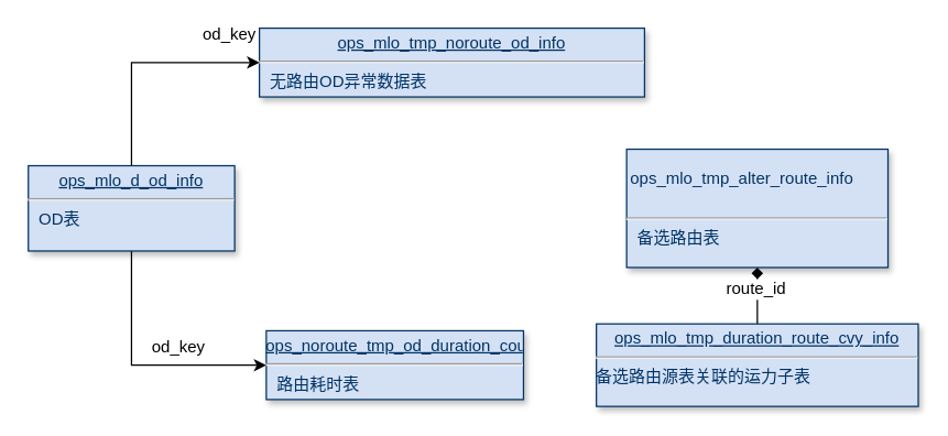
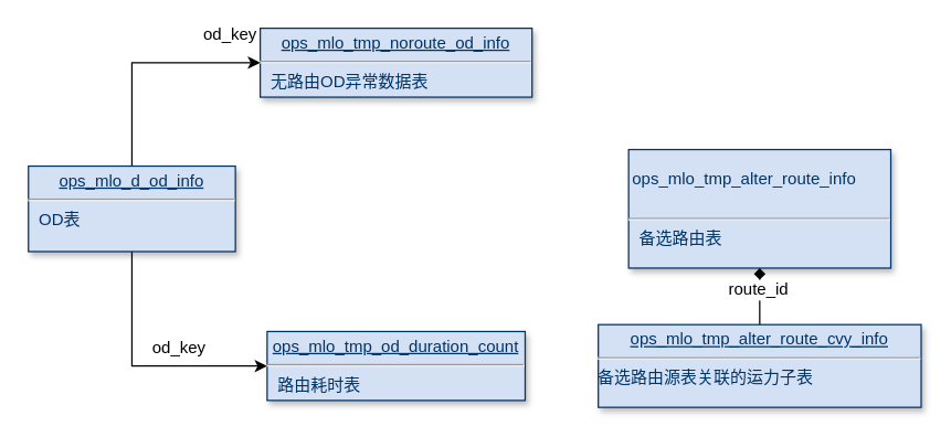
- <mxCell id="11" value="&lt;p style=&quot;margin: 0px ; margin-top: 4px ; text-align: center ; text-decoration: underline&quot;&gt;&lt;span lang=&quot;EN-US&quot;&gt;ops_mlo_tmp_noroute_od_info&lt;/span&gt;&lt;br&gt;&lt;/p&gt;&lt;hr&gt;&lt;p style=&quot;margin: 0px ; margin-left: 8px&quot;&gt;&lt;span&gt;无路由&lt;span lang=&quot;EN-US&quot;&gt;OD&lt;/span&gt;异常数据表&lt;/span&gt;&lt;br&gt;&lt;/p&gt;" style="verticalAlign=top;align=left;overflow=fill;fontSize=12;fontFamily=Helvetica;html=1;strokeColor=#003366;shadow=1;fillColor=#D4E1F5;fontColor=#003366" vertex="1" parent="1"><mxGeometry x="188" y="20" width="280" height="50" as="geometry" /></mxCell>
+ <mxCell id="11" value="&lt;p style=&quot;margin: 0px ; margin-top: 4px ; text-align: center ; text-decoration: underline&quot;&gt;&lt;span lang=&quot;EN-US&quot;&gt;ops_mlo_tmp_noroute_od_info&lt;/span&gt;&lt;br&gt;&lt;/p&gt;&lt;hr&gt;&lt;p style=&quot;margin: 0px ; margin-left: 8px&quot;&gt;&lt;span&gt;无路由&lt;span lang=&quot;EN-US&quot;&gt;OD&lt;/span&gt;异常数据表&lt;/span&gt;&lt;br&gt;&lt;/p&gt;" style="verticalAlign=top;align=left;overflow=fill;fontSize=12;fontFamily=Helvetica;html=1;strokeColor=#003366;shadow=1;fillColor=#D4E1F5;fontColor=#003366" vertex="1" parent="1"><mxGeometry x="188" y="20" width="197" height="50" as="geometry" /></mxCell>
- <mxCell id="10" value="&lt;p style=&quot;margin: 0px ; margin-top: 4px ; text-align: center ; text-decoration: underline&quot;&gt;&lt;span lang=&quot;EN-US&quot;&gt;ops_mlo_tmp_duration_route_cvy_info&lt;/span&gt;&lt;br&gt;&lt;/p&gt;&lt;hr&gt;&lt;p style=&quot;margin: 0px ; margin-left: 8px&quot;&gt;&lt;/p&gt;&lt;span&gt;备选路由源表关联的运力子表&lt;/span&gt;" style="verticalAlign=top;align=left;overflow=fill;fontSize=12;fontFamily=Helvetica;html=1;strokeColor=#003366;shadow=1;fillColor=#D4E1F5;fontColor=#003366" vertex="1" parent="1"><mxGeometry x="433" y="235" width="234" height="60" as="geometry" /></mxCell>
+ <mxCell id="10" value="&lt;p style=&quot;margin: 0px ; margin-top: 4px ; text-align: center ; text-decoration: underline&quot;&gt;&lt;span lang=&quot;EN-US&quot;&gt;ops_mlo_tmp_alter_route_cvy_info&lt;/span&gt;&lt;br&gt;&lt;/p&gt;&lt;hr&gt;&lt;p style=&quot;margin: 0px ; margin-left: 8px&quot;&gt;&lt;/p&gt;&lt;span&gt;备选路由源表关联的运力子表&lt;/span&gt;" style="verticalAlign=top;align=left;overflow=fill;fontSize=12;fontFamily=Helvetica;html=1;strokeColor=#003366;shadow=1;fillColor=#D4E1F5;fontColor=#003366" vertex="1" parent="1"><mxGeometry x="433" y="235" width="234" height="60" as="geometry" /></mxCell>
- <mxCell id="12" value="&lt;p style=&quot;margin: 0px ; margin-top: 4px ; text-align: center ; text-decoration: underline&quot;&gt;&lt;span lang=&quot;EN-US&quot;&gt;ops_noroute_tmp_od_duration_count&lt;/span&gt;&lt;br&gt;&lt;/p&gt;&lt;hr&gt;&lt;p style=&quot;margin: 0px ; margin-left: 8px&quot;&gt;&lt;span&gt;路由耗时表&lt;/span&gt;&lt;br&gt;&lt;/p&gt;" style="verticalAlign=top;align=left;overflow=fill;fontSize=12;fontFamily=Helvetica;html=1;strokeColor=#003366;shadow=1;fillColor=#D4E1F5;fontColor=#003366" vertex="1" parent="1"><mxGeometry x="193" y="240" width="187" height="50" as="geometry" /></mxCell>
+ <mxCell id="12" value="&lt;p style=&quot;margin: 0px ; margin-top: 4px ; text-align: center ; text-decoration: underline&quot;&gt;&lt;span lang=&quot;EN-US&quot;&gt;ops_mlo_tmp_od_duration_count&lt;/span&gt;&lt;br&gt;&lt;/p&gt;&lt;hr&gt;&lt;p style=&quot;margin: 0px ; margin-left: 8px&quot;&gt;&lt;span&gt;路由耗时表&lt;/span&gt;&lt;br&gt;&lt;/p&gt;" style="verticalAlign=top;align=left;overflow=fill;fontSize=12;fontFamily=Helvetica;html=1;strokeColor=#003366;shadow=1;fillColor=#D4E1F5;fontColor=#003366" vertex="1" parent="1"><mxGeometry x="193" y="240" width="187" height="50" as="geometry" /></mxCell>
